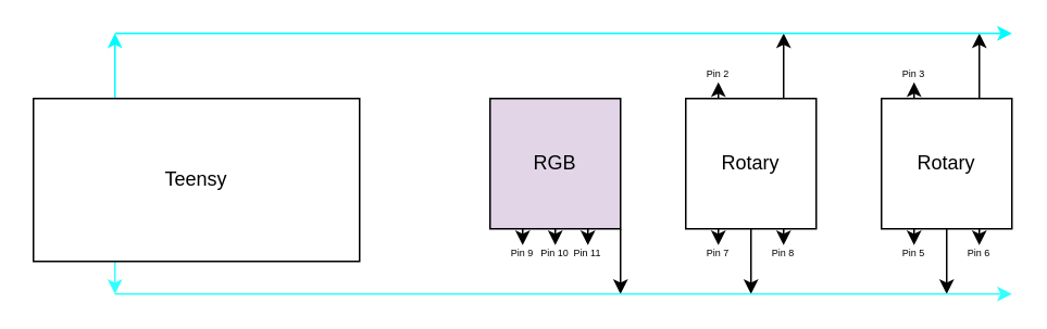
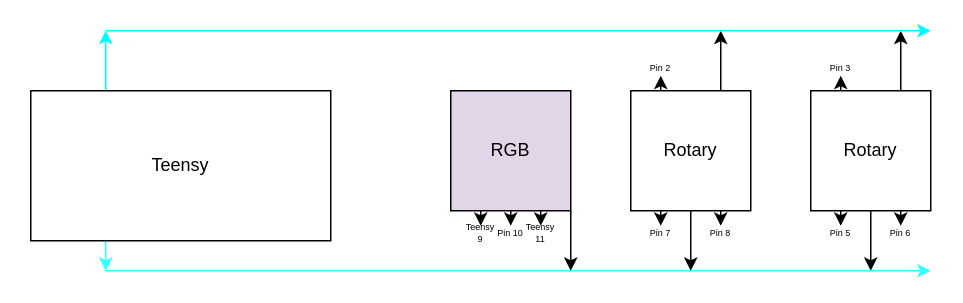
- <mxCell id="24" value="&lt;font style=&quot;font-size: 6px;&quot;&gt;Pin 9&lt;/font&gt;" style="text;html=1;strokeColor=none;fillColor=none;align=center;verticalAlign=middle;whiteSpace=wrap;rounded=0;fontSize=6;" vertex="1" parent="1"><mxGeometry x="310" y="140" width="20" height="30" as="geometry" /></mxCell>
+ <mxCell id="24" value="&lt;font style=&quot;font-size: 6px;&quot;&gt;Teensy 9&lt;/font&gt;" style="text;html=1;strokeColor=none;fillColor=none;align=center;verticalAlign=middle;whiteSpace=wrap;rounded=0;fontSize=6;" vertex="1" parent="1"><mxGeometry x="310" y="140" width="20" height="30" as="geometry" /></mxCell>
- <mxCell id="26" value="&lt;font style=&quot;font-size: 6px;&quot;&gt;Pin 11&lt;/font&gt;" style="text;html=1;strokeColor=none;fillColor=none;align=center;verticalAlign=middle;whiteSpace=wrap;rounded=0;fontSize=6;" vertex="1" parent="1"><mxGeometry x="350" y="140" width="20" height="30" as="geometry" /></mxCell>
+ <mxCell id="26" value="&lt;font style=&quot;font-size: 6px;&quot;&gt;Teensy 11&lt;/font&gt;" style="text;html=1;strokeColor=none;fillColor=none;align=center;verticalAlign=middle;whiteSpace=wrap;rounded=0;fontSize=6;" vertex="1" parent="1"><mxGeometry x="350" y="140" width="20" height="30" as="geometry" /></mxCell>
